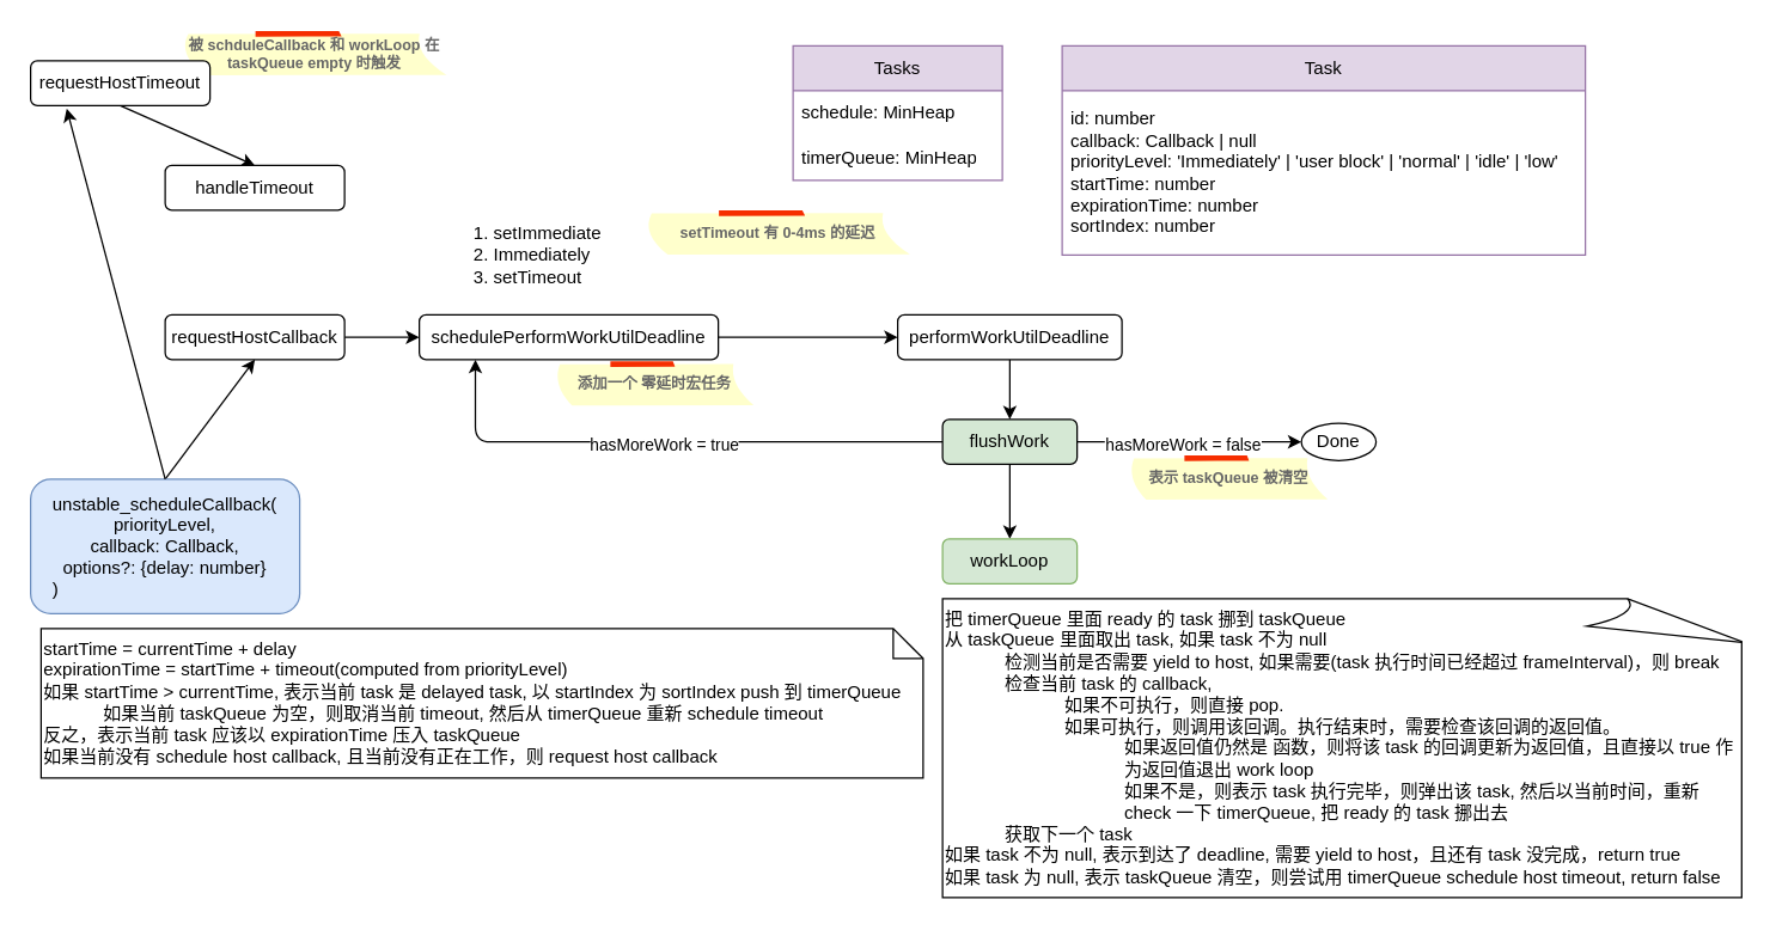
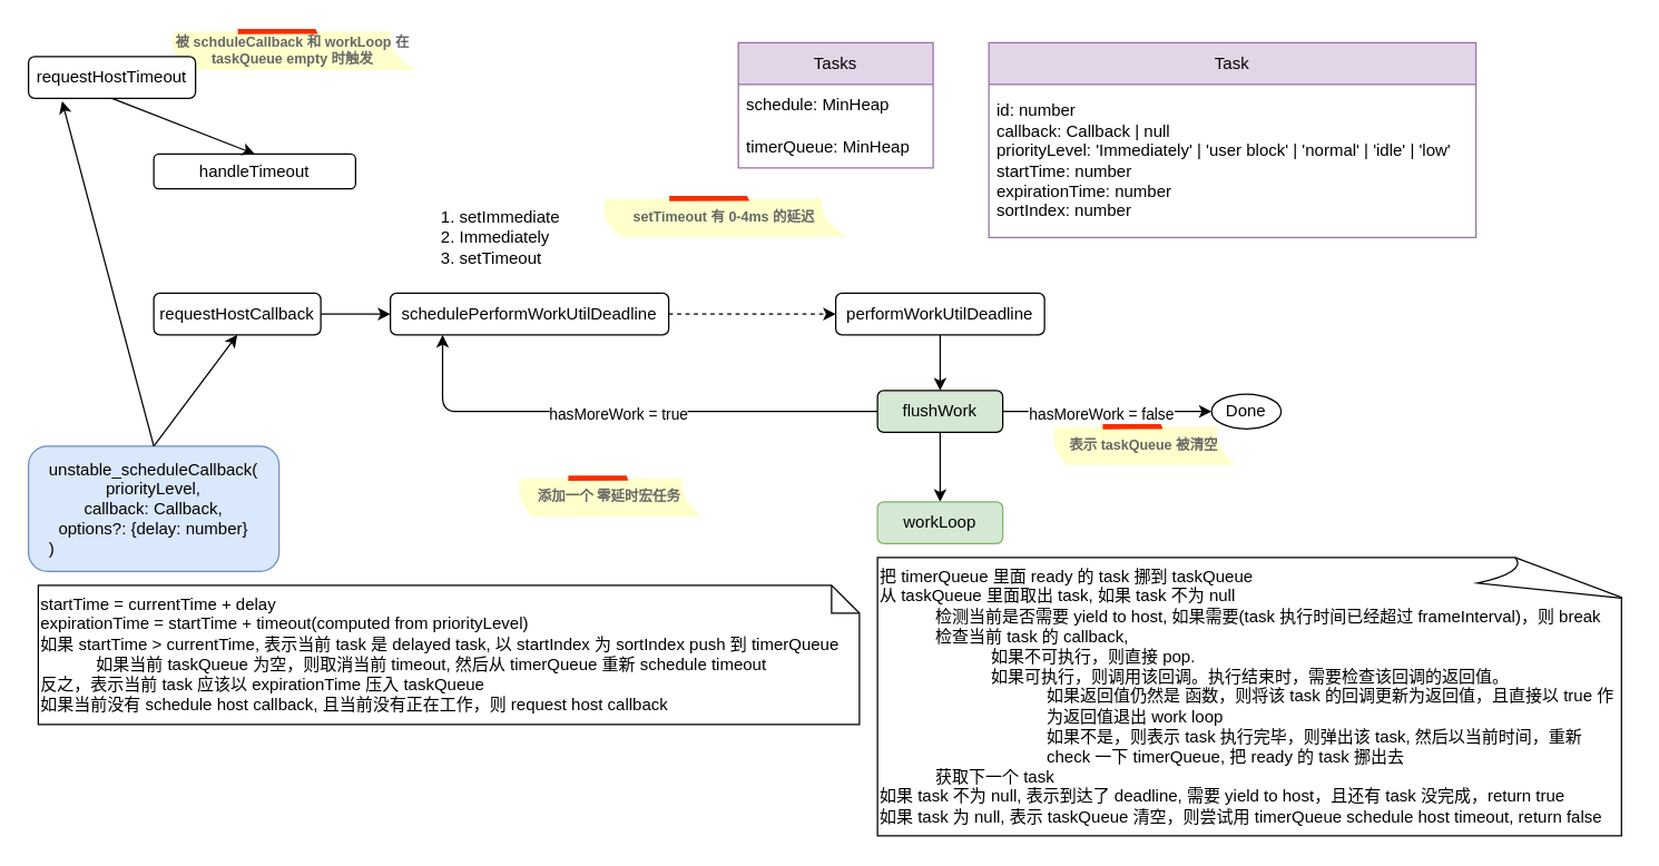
- <mxCell id="16" value="handleTimeout" style="rounded=1;whiteSpace=wrap;html=1;" vertex="1" parent="1"><mxGeometry x="110" y="110" width="120" height="30" as="geometry" /></mxCell>
+ <mxCell id="16" value="handleTimeout" style="rounded=1;whiteSpace=wrap;html=1;" vertex="1" parent="1"><mxGeometry x="110" y="110" width="145" height="25" as="geometry" /></mxCell>
- <mxCell id="6" style="edgeStyle=none;html=1;exitX=1;exitY=0.5;exitDx=0;exitDy=0;entryX=0;entryY=0.5;entryDx=0;entryDy=0;" edge="1" parent="1" source="7" target="9"><mxGeometry relative="1" as="geometry" /></mxCell>
+ <mxCell id="6" style="edgeStyle=none;html=1;exitX=1;exitY=0.5;exitDx=0;exitDy=0;entryX=0;entryY=0.5;entryDx=0;entryDy=0;dashed=1;" edge="1" parent="1" source="7" target="9"><mxGeometry relative="1" as="geometry" /></mxCell>
- <mxCell id="3" value="添加一个 零延时宏任务" style="strokeWidth=1;shadow=0;dashed=0;align=center;html=1;shape=mxgraph.mockup.text.stickyNote2;fontColor=#666666;mainText=;fontSize=10;whiteSpace=wrap;fillColor=#ffffcc;strokeColor=#F62E00;fontStyle=1" vertex="1" parent="1"><mxGeometry x="370" y="241" width="135" height="30" as="geometry" /></mxCell>
+ <mxCell id="3" value="添加一个 零延时宏任务" style="strokeWidth=1;shadow=0;dashed=0;align=center;html=1;shape=mxgraph.mockup.text.stickyNote2;fontColor=#666666;mainText=;fontSize=10;whiteSpace=wrap;fillColor=#ffffcc;strokeColor=#F62E00;fontStyle=1" vertex="1" parent="1"><mxGeometry x="370" y="341" width="135" height="30" as="geometry" /></mxCell>
